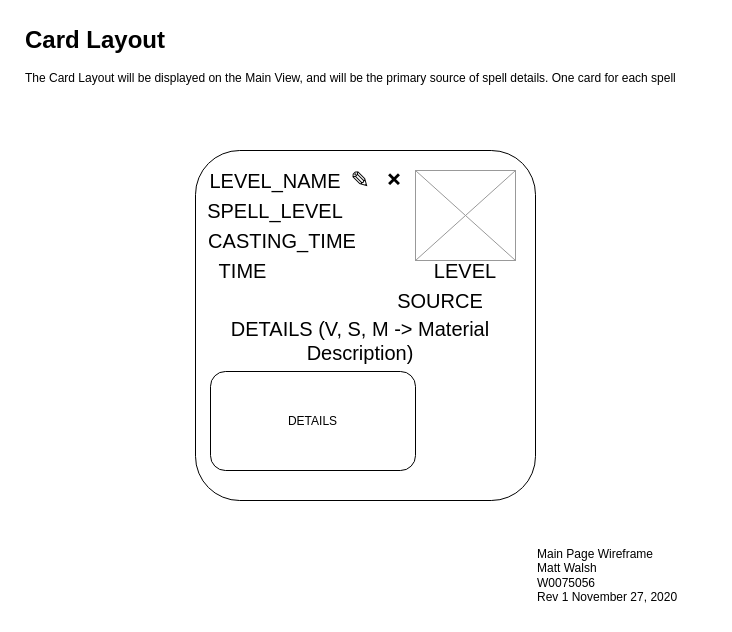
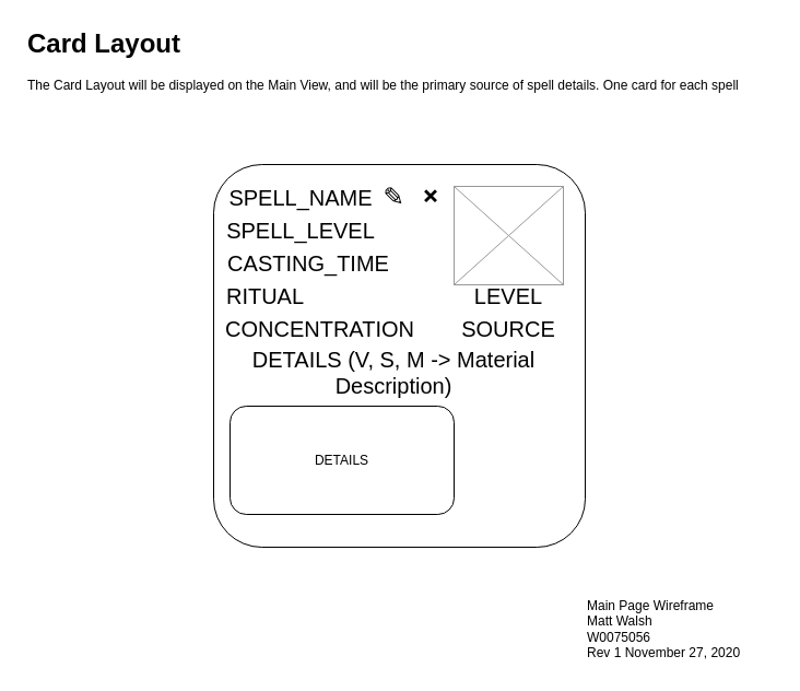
- <mxCell id="3" value="&lt;font style=&quot;font-size: 20px&quot;&gt;LEVEL_NAME&lt;/font&gt;" style="text;html=1;strokeColor=none;fillColor=none;align=center;verticalAlign=middle;whiteSpace=wrap;rounded=0;" vertex="1" parent="1"><mxGeometry x="210" y="170" width="130" height="20" as="geometry" /></mxCell>
+ <mxCell id="3" value="&lt;font style=&quot;font-size: 20px&quot;&gt;SPELL_NAME&lt;/font&gt;" style="text;html=1;strokeColor=none;fillColor=none;align=center;verticalAlign=middle;whiteSpace=wrap;rounded=0;" vertex="1" parent="1"><mxGeometry x="210" y="170" width="130" height="20" as="geometry" /></mxCell>
- <mxCell id="8" value="&lt;span style=&quot;font-size: 20px&quot;&gt;TIME&lt;/span&gt;" style="text;html=1;strokeColor=none;fillColor=none;align=center;verticalAlign=middle;whiteSpace=wrap;rounded=0;" vertex="1" parent="1"><mxGeometry x="210" y="260" width="65" height="20" as="geometry" /></mxCell>
+ <mxCell id="8" value="&lt;span style=&quot;font-size: 20px&quot;&gt;RITUAL&lt;/span&gt;" style="text;html=1;strokeColor=none;fillColor=none;align=center;verticalAlign=middle;whiteSpace=wrap;rounded=0;" vertex="1" parent="1"><mxGeometry x="210" y="260" width="65" height="20" as="geometry" /></mxCell>
+ <mxCell id="9" value="&lt;span style=&quot;font-size: 20px&quot;&gt;CONCENTRATION&lt;/span&gt;" style="text;html=1;strokeColor=none;fillColor=none;align=center;verticalAlign=middle;whiteSpace=wrap;rounded=0;" vertex="1" parent="1"><mxGeometry x="210" y="290" width="165" height="20" as="geometry" /></mxCell>
- <mxCell id="10" value="&lt;span style=&quot;font-size: 20px&quot;&gt;SOURCE&lt;/span&gt;" style="text;html=1;strokeColor=none;fillColor=none;align=center;verticalAlign=middle;whiteSpace=wrap;rounded=0;" vertex="1" parent="1"><mxGeometry x="394" y="290" width="92" height="20" as="geometry" /></mxCell>
+ <mxCell id="10" value="&lt;span style=&quot;font-size: 20px&quot;&gt;SOURCE&lt;/span&gt;" style="text;html=1;strokeColor=none;fillColor=none;align=center;verticalAlign=middle;whiteSpace=wrap;rounded=0;" vertex="1" parent="1"><mxGeometry x="419" y="290" width="92" height="20" as="geometry" /></mxCell>
